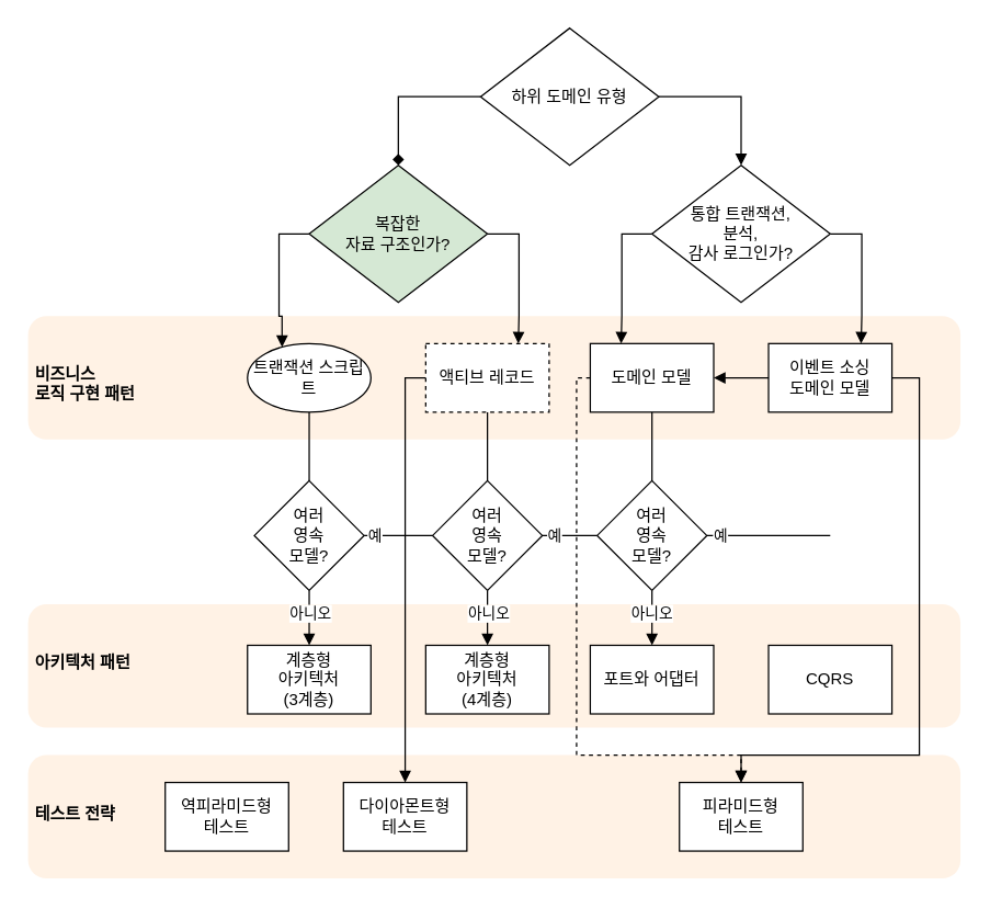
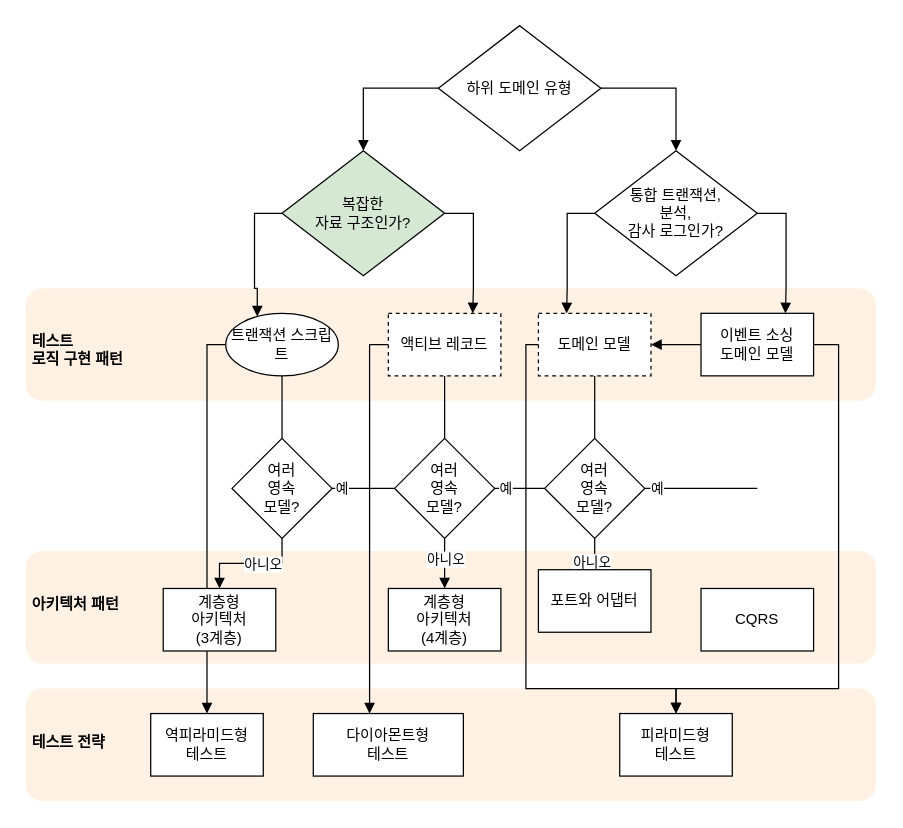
- <mxCell id="5" style="edgeStyle=orthogonalEdgeStyle;rounded=0;orthogonalLoop=1;jettySize=auto;html=1;entryX=0.5;entryY=0;entryDx=0;entryDy=0;endArrow=diamond;endFill=1;" edge="1" parent="1" source="7" target="13"><mxGeometry relative="1" as="geometry"><Array as="points"><mxPoint x="290" y="70" /></Array></mxGeometry></mxCell>
+ <mxCell id="5" style="edgeStyle=orthogonalEdgeStyle;rounded=0;orthogonalLoop=1;jettySize=auto;html=1;entryX=0.5;entryY=0;entryDx=0;entryDy=0;endArrow=block;endFill=1;" edge="1" parent="1" source="7" target="13"><mxGeometry relative="1" as="geometry"><Array as="points"><mxPoint x="290" y="70" /></Array></mxGeometry></mxCell>
- <mxCell id="4" value="&amp;nbsp;&lt;div&gt;&lt;span style=&quot;background-color: transparent; color: light-dark(rgb(0, 0, 0), rgb(255, 255, 255));&quot;&gt;&lt;br&gt;&lt;/span&gt;&lt;/div&gt;&lt;div&gt;&lt;span style=&quot;background-color: transparent; color: light-dark(rgb(0, 0, 0), rgb(255, 255, 255));&quot;&gt;&amp;nbsp;비즈니스&amp;nbsp; &amp;nbsp;&lt;/span&gt;&lt;span style=&quot;background-color: transparent; color: light-dark(rgb(0, 0, 0), rgb(255, 255, 255));&quot;&gt;&amp;nbsp;&lt;/span&gt;&lt;/div&gt;&lt;div&gt;&lt;div&gt;&amp;nbsp;로직 구현 패턴&lt;/div&gt;&lt;/div&gt;" style="rounded=1;whiteSpace=wrap;html=1;fillColor=#ffe6cc;strokeColor=none;opacity=50;verticalAlign=top;align=left;fontStyle=1" vertex="1" parent="1"><mxGeometry x="20" y="230" width="680" height="90" as="geometry" /></mxCell>
+ <mxCell id="4" value="&amp;nbsp;&lt;div&gt;&lt;span style=&quot;background-color: transparent; color: light-dark(rgb(0, 0, 0), rgb(255, 255, 255));&quot;&gt;&lt;br&gt;&lt;/span&gt;&lt;/div&gt;&lt;div&gt;&lt;span style=&quot;background-color: transparent; color: light-dark(rgb(0, 0, 0), rgb(255, 255, 255));&quot;&gt;&amp;nbsp;테스트&amp;nbsp; &amp;nbsp;&lt;/span&gt;&lt;span style=&quot;background-color: transparent; color: light-dark(rgb(0, 0, 0), rgb(255, 255, 255));&quot;&gt;&amp;nbsp;&lt;/span&gt;&lt;/div&gt;&lt;div&gt;&lt;div&gt;&amp;nbsp;로직 구현 패턴&lt;/div&gt;&lt;/div&gt;" style="rounded=1;whiteSpace=wrap;html=1;fillColor=#ffe6cc;strokeColor=none;opacity=50;verticalAlign=top;align=left;fontStyle=1" vertex="1" parent="1"><mxGeometry x="20" y="230" width="680" height="90" as="geometry" /></mxCell>
- <mxCell id="22" value="도메인 모델" style="rounded=0;whiteSpace=wrap;html=1;" vertex="1" parent="1"><mxGeometry x="430" y="250" width="90" height="50" as="geometry" /></mxCell>
+ <mxCell id="22" value="도메인 모델" style="rounded=0;whiteSpace=wrap;html=1;dashed=1;" vertex="1" parent="1"><mxGeometry x="430" y="250" width="90" height="50" as="geometry" /></mxCell>
+ <mxCell id="15" style="edgeStyle=orthogonalEdgeStyle;rounded=0;orthogonalLoop=1;jettySize=auto;html=1;entryX=0.5;entryY=0;entryDx=0;entryDy=0;endArrow=block;endFill=1;" edge="1" parent="1" source="16" target="45"><mxGeometry relative="1" as="geometry"><Array as="points"><mxPoint x="165" y="275" /></Array></mxGeometry></mxCell>
- <mxCell id="21" style="edgeStyle=orthogonalEdgeStyle;rounded=0;orthogonalLoop=1;jettySize=auto;html=1;entryX=0.5;entryY=0;entryDx=0;entryDy=0;endArrow=block;endFill=1;dashed=1;" edge="1" parent="1" source="22" target="47"><mxGeometry relative="1" as="geometry"><Array as="points"><mxPoint x="420" y="275" /><mxPoint x="420" y="550" /><mxPoint x="540" y="550" /></Array></mxGeometry></mxCell>
+ <mxCell id="21" style="edgeStyle=orthogonalEdgeStyle;rounded=0;orthogonalLoop=1;jettySize=auto;html=1;entryX=0.5;entryY=0;entryDx=0;entryDy=0;endArrow=block;endFill=1;" edge="1" parent="1" source="22" target="47"><mxGeometry relative="1" as="geometry"><Array as="points"><mxPoint x="420" y="275" /><mxPoint x="420" y="550" /><mxPoint x="540" y="550" /></Array></mxGeometry></mxCell>
- <mxCell id="41" value="계층형&lt;div&gt;아키텍처&lt;/div&gt;&lt;div&gt;(3계층)&lt;/div&gt;" style="rounded=0;whiteSpace=wrap;html=1;" vertex="1" parent="1"><mxGeometry x="180" y="470" width="90" height="50" as="geometry" /></mxCell>
+ <mxCell id="41" value="계층형&lt;div&gt;아키텍처&lt;/div&gt;&lt;div&gt;(3계층)&lt;/div&gt;" style="rounded=0;whiteSpace=wrap;html=1;" vertex="1" parent="1"><mxGeometry x="130" y="470" width="90" height="50" as="geometry" /></mxCell>
- <mxCell id="43" value="포트와 어댑터" style="rounded=0;whiteSpace=wrap;html=1;" vertex="1" parent="1"><mxGeometry x="430" y="470" width="90" height="50" as="geometry" /></mxCell>
+ <mxCell id="43" value="포트와 어댑터" style="rounded=0;whiteSpace=wrap;html=1;" vertex="1" parent="1"><mxGeometry x="430" y="455" width="90" height="50" as="geometry" /></mxCell>
- <mxCell id="46" value="다이아몬트형&lt;div&gt;테스트&lt;/div&gt;" style="rounded=0;whiteSpace=wrap;html=1;" vertex="1" parent="1"><mxGeometry x="250" y="570" width="90" height="50" as="geometry" /></mxCell>
+ <mxCell id="46" value="다이아몬트형&lt;div&gt;테스트&lt;/div&gt;" style="rounded=0;whiteSpace=wrap;html=1;" vertex="1" parent="1"><mxGeometry x="250" y="570" width="120" height="50" as="geometry" /></mxCell>
